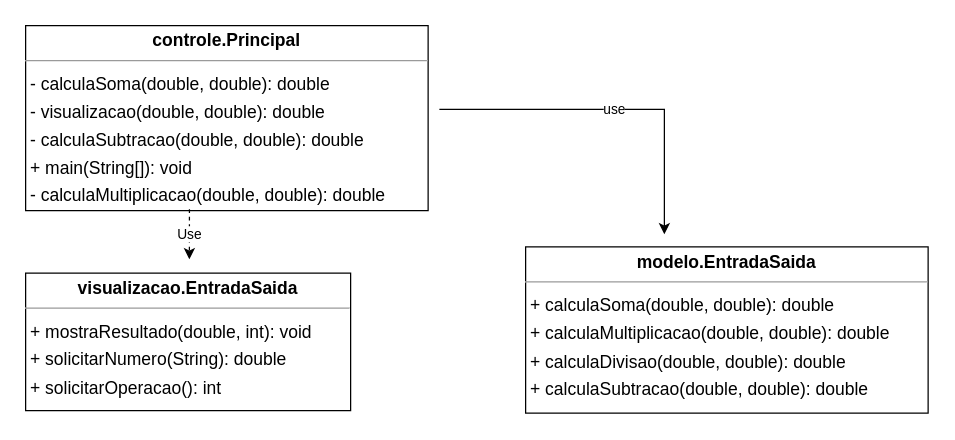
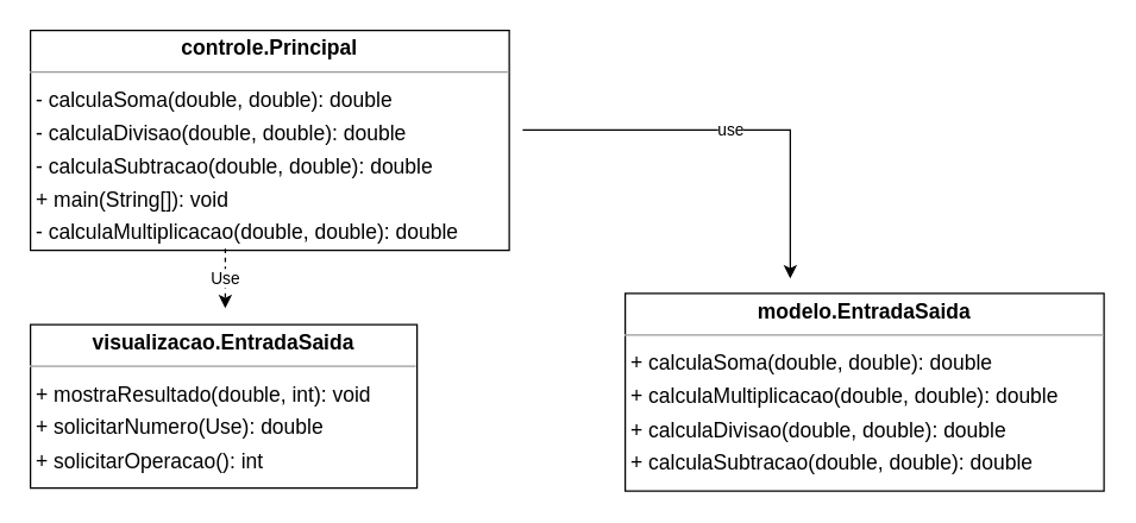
- <mxCell id="4" value="&lt;p style=&quot;margin:0px;margin-top:4px;text-align:center;&quot;&gt;&lt;b&gt;controle.Principal&lt;/b&gt;&lt;/p&gt;&lt;hr size=&quot;1&quot;/&gt;&lt;p style=&quot;margin:0 0 0 4px;line-height:1.6;&quot;&gt;- calculaSoma(double, double): double&lt;br/&gt;- visualizacao(double, double): double&lt;br/&gt;- calculaSubtracao(double, double): double&lt;br/&gt;+ main(String[]): void&lt;br/&gt;- calculaMultiplicacao(double, double): double&lt;/p&gt;" style="verticalAlign=top;align=left;overflow=fill;fontSize=14;fontFamily=Helvetica;html=1;rounded=0;shadow=0;comic=0;labelBackgroundColor=none;strokeWidth=1;" parent="1" vertex="1"><mxGeometry x="20" y="20" width="322" height="148" as="geometry" /></mxCell>
+ <mxCell id="4" value="&lt;p style=&quot;margin:0px;margin-top:4px;text-align:center;&quot;&gt;&lt;b&gt;controle.Principal&lt;/b&gt;&lt;/p&gt;&lt;hr size=&quot;1&quot;/&gt;&lt;p style=&quot;margin:0 0 0 4px;line-height:1.6;&quot;&gt;- calculaSoma(double, double): double&lt;br/&gt;- calculaDivisao(double, double): double&lt;br/&gt;- calculaSubtracao(double, double): double&lt;br/&gt;+ main(String[]): void&lt;br/&gt;- calculaMultiplicacao(double, double): double&lt;/p&gt;" style="verticalAlign=top;align=left;overflow=fill;fontSize=14;fontFamily=Helvetica;html=1;rounded=0;shadow=0;comic=0;labelBackgroundColor=none;strokeWidth=1;" parent="1" vertex="1"><mxGeometry x="20" y="20" width="322" height="148" as="geometry" /></mxCell>
- <mxCell id="2" value="&lt;p style=&quot;margin:0px;margin-top:4px;text-align:center;&quot;&gt;&lt;b&gt;visualizacao.EntradaSaida&lt;/b&gt;&lt;/p&gt;&lt;hr size=&quot;1&quot;/&gt;&lt;p style=&quot;margin:0 0 0 4px;line-height:1.6;&quot;&gt;+ mostraResultado(double, int): void&lt;br/&gt;+ solicitarNumero(String): double&lt;br/&gt;+ solicitarOperacao(): int&lt;/p&gt;" style="verticalAlign=top;align=left;overflow=fill;fontSize=14;fontFamily=Helvetica;html=1;rounded=0;shadow=0;comic=0;labelBackgroundColor=none;strokeWidth=1;" parent="1" vertex="1"><mxGeometry x="20" y="218" width="260" height="110" as="geometry" /></mxCell>
+ <mxCell id="2" value="&lt;p style=&quot;margin:0px;margin-top:4px;text-align:center;&quot;&gt;&lt;b&gt;visualizacao.EntradaSaida&lt;/b&gt;&lt;/p&gt;&lt;hr size=&quot;1&quot;/&gt;&lt;p style=&quot;margin:0 0 0 4px;line-height:1.6;&quot;&gt;+ mostraResultado(double, int): void&lt;br/&gt;+ solicitarNumero(Use): double&lt;br/&gt;+ solicitarOperacao(): int&lt;/p&gt;" style="verticalAlign=top;align=left;overflow=fill;fontSize=14;fontFamily=Helvetica;html=1;rounded=0;shadow=0;comic=0;labelBackgroundColor=none;strokeWidth=1;" parent="1" vertex="1"><mxGeometry x="20" y="218" width="260" height="110" as="geometry" /></mxCell>
